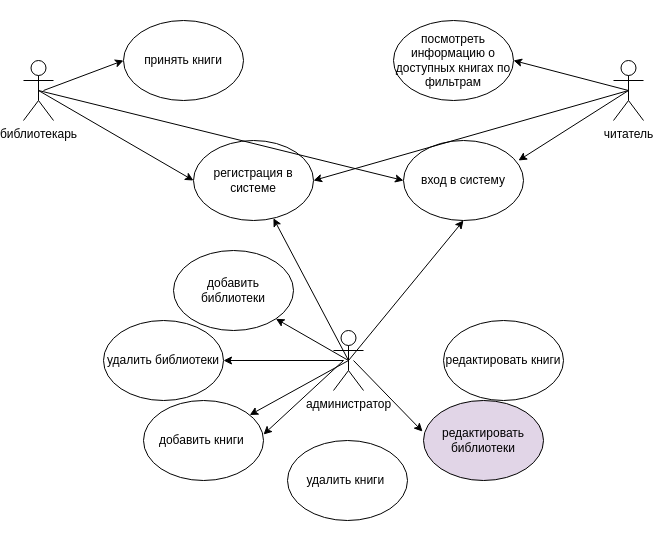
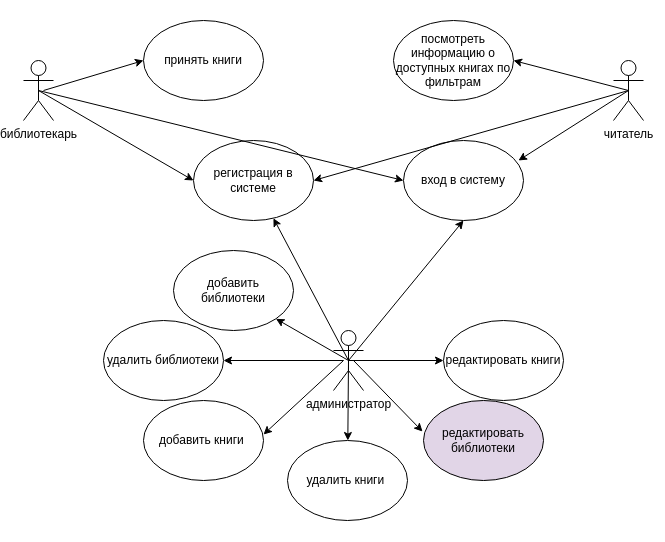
- <mxCell id="9" value="принять книги" style="ellipse;whiteSpace=wrap;html=1;" vertex="1" parent="1"><mxGeometry x="120" y="20" width="120" height="80" as="geometry" /></mxCell>
+ <mxCell id="9" value="принять книги" style="ellipse;whiteSpace=wrap;html=1;" vertex="1" parent="1"><mxGeometry x="140" y="20" width="120" height="80" as="geometry" /></mxCell>
+ <mxCell id="27" value="" style="endArrow=classic;html=1;rounded=0;exitX=0.5;exitY=0.5;exitDx=0;exitDy=0;exitPerimeter=0;entryX=0;entryY=0.5;entryDx=0;entryDy=0;" edge="1" parent="1" source="4" target="25"><mxGeometry width="50" height="50" relative="1" as="geometry"><mxPoint x="320" y="290" as="sourcePoint" /><mxPoint x="370" y="240" as="targetPoint" /></mxGeometry></mxCell>
- <mxCell id="23" value="" style="endArrow=classic;html=1;rounded=0;exitX=0.5;exitY=0.5;exitDx=0;exitDy=0;exitPerimeter=0;" edge="1" parent="1" source="4" target="20"><mxGeometry width="50" height="50" relative="1" as="geometry"><mxPoint x="365" y="380" as="sourcePoint" /><mxPoint x="282.426" y="338.284" as="targetPoint" /></mxGeometry></mxCell>
+ <mxCell id="23" value="" style="endArrow=classic;html=1;rounded=0;exitX=0.5;exitY=0.5;exitDx=0;exitDy=0;exitPerimeter=0;" edge="1" parent="1" source="4" target="21"><mxGeometry width="50" height="50" relative="1" as="geometry"><mxPoint x="365" y="380" as="sourcePoint" /><mxPoint x="282.426" y="338.284" as="targetPoint" /></mxGeometry></mxCell>
